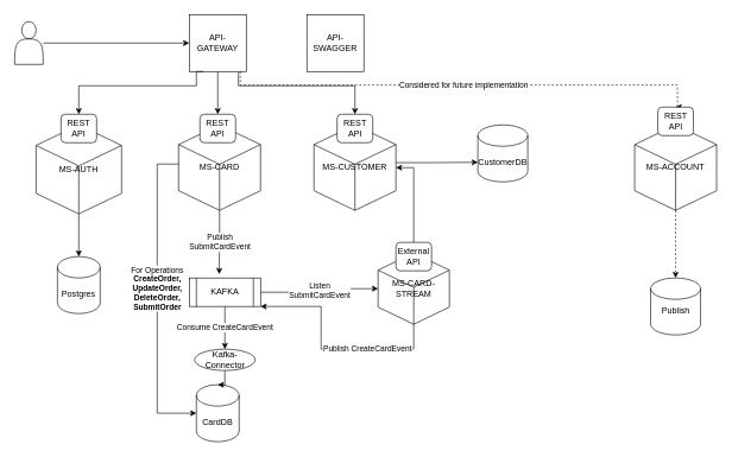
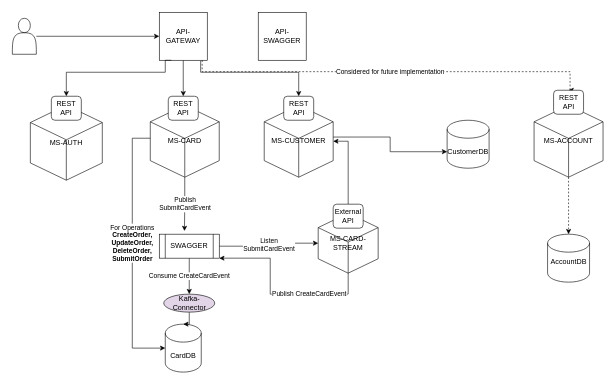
- <mxCell id="34" value="CustomerDB" style="shape=cylinder3;whiteSpace=wrap;html=1;boundedLbl=1;backgroundOutline=1;size=15;" vertex="1" parent="1"><mxGeometry x="670" y="175" width="70" height="80" as="geometry" /></mxCell>
+ <mxCell id="34" value="CustomerDB" style="shape=cylinder3;whiteSpace=wrap;html=1;boundedLbl=1;backgroundOutline=1;size=15;" vertex="1" parent="1"><mxGeometry x="745" y="200" width="70" height="80" as="geometry" /></mxCell>
- <mxCell id="10" style="edgeStyle=orthogonalEdgeStyle;rounded=0;orthogonalLoop=1;jettySize=auto;html=1;entryX=0.5;entryY=0;entryDx=0;entryDy=0;entryPerimeter=0;" parent="1" source="11" target="22" edge="1"><mxGeometry relative="1" as="geometry" /></mxCell>
- <mxCell id="22" value="Postgres" style="shape=cylinder3;whiteSpace=wrap;html=1;boundedLbl=1;backgroundOutline=1;size=15;" parent="1" vertex="1"><mxGeometry x="80" y="360" width="60" height="80" as="geometry" /></mxCell>
- <mxCell id="17" value="KAFKA" style="shape=process;whiteSpace=wrap;html=1;backgroundOutline=1;" parent="1" vertex="1"><mxGeometry x="265" y="390" width="100" height="40" as="geometry" /></mxCell>
+ <mxCell id="17" value="SWAGGER" style="shape=process;whiteSpace=wrap;html=1;backgroundOutline=1;" parent="1" vertex="1"><mxGeometry x="265" y="390" width="100" height="40" as="geometry" /></mxCell>
- <mxCell id="40" value="&lt;div&gt;Publish&lt;/div&gt;&lt;div&gt;&lt;br&gt;&lt;/div&gt;" style="shape=cylinder3;whiteSpace=wrap;html=1;boundedLbl=1;backgroundOutline=1;size=15;" vertex="1" parent="1"><mxGeometry x="912.5" y="390" width="70" height="80" as="geometry" /></mxCell>
+ <mxCell id="40" value="&lt;div&gt;AccountDB&lt;/div&gt;&lt;div&gt;&lt;br&gt;&lt;/div&gt;" style="shape=cylinder3;whiteSpace=wrap;html=1;boundedLbl=1;backgroundOutline=1;size=15;" vertex="1" parent="1"><mxGeometry x="912.5" y="390" width="70" height="80" as="geometry" /></mxCell>
- <mxCell id="33" value="Kafka-Connector" style="ellipse;whiteSpace=wrap;html=1;" parent="1" vertex="1"><mxGeometry x="272.5" y="490" width="85" height="30" as="geometry" /></mxCell>
+ <mxCell id="33" value="Kafka-Connector" style="ellipse;whiteSpace=wrap;html=1;fillColor=#e1d5e7;" parent="1" vertex="1"><mxGeometry x="272.5" y="490" width="85" height="30" as="geometry" /></mxCell>
